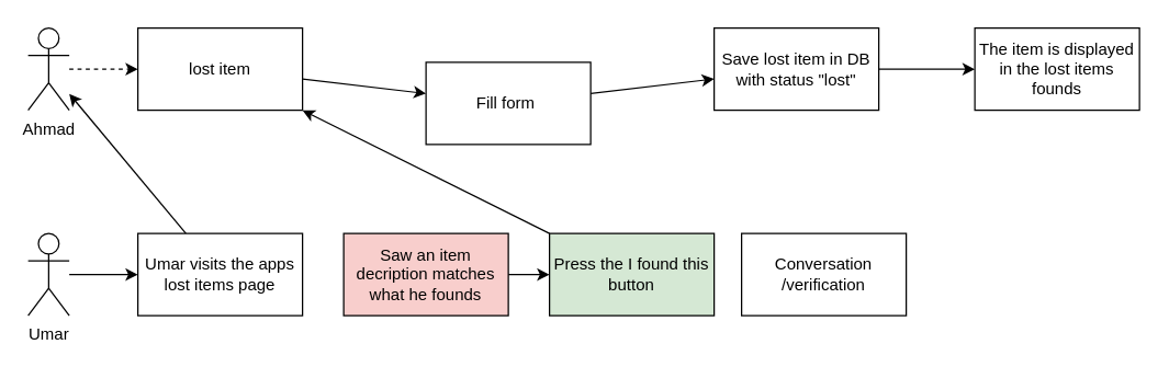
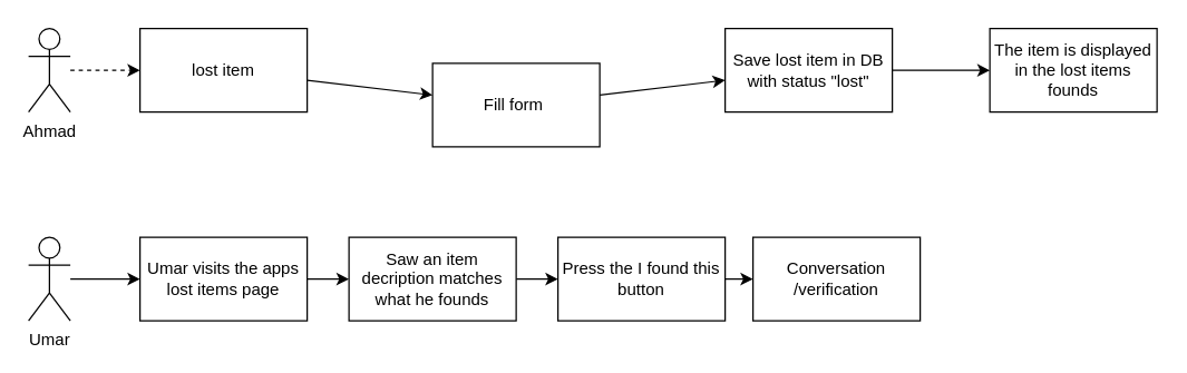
- <mxCell id="13" value="" style="edgeStyle=none;html=1;" parent="1" source="14" target="9" edge="1"><mxGeometry relative="1" as="geometry" /></mxCell>
+ <mxCell id="13" value="" style="edgeStyle=none;html=1;" parent="1" source="14" target="16" edge="1"><mxGeometry relative="1" as="geometry" /></mxCell>
- <mxCell id="17" value="" style="edgeStyle=none;html=1;" parent="1" source="18" target="3" edge="1"><mxGeometry relative="1" as="geometry" /></mxCell>
+ <mxCell id="17" value="" style="edgeStyle=none;html=1;" parent="1" source="18" target="19" edge="1"><mxGeometry relative="1" as="geometry" /></mxCell>
- <mxCell id="16" value="Saw an item decription matches what he founds" style="rounded=0;whiteSpace=wrap;html=1;fillColor=#f8cecc;" parent="1" vertex="1"><mxGeometry x="250" y="170" width="120" height="60" as="geometry" /></mxCell>
+ <mxCell id="16" value="Saw an item decription matches what he founds" style="rounded=0;whiteSpace=wrap;html=1;" parent="1" vertex="1"><mxGeometry x="250" y="170" width="120" height="60" as="geometry" /></mxCell>
- <mxCell id="18" value="Press the I found this&lt;div&gt;button&lt;/div&gt;" style="rounded=0;whiteSpace=wrap;html=1;fillColor=#d5e8d4;" parent="1" vertex="1"><mxGeometry x="400" y="170" width="120" height="60" as="geometry" /></mxCell>
+ <mxCell id="18" value="Press the I found this&lt;div&gt;button&lt;/div&gt;" style="rounded=0;whiteSpace=wrap;html=1;" parent="1" vertex="1"><mxGeometry x="400" y="170" width="120" height="60" as="geometry" /></mxCell>
